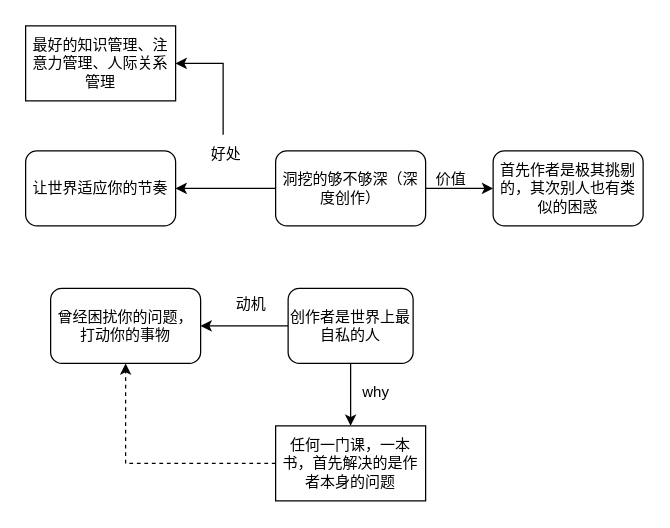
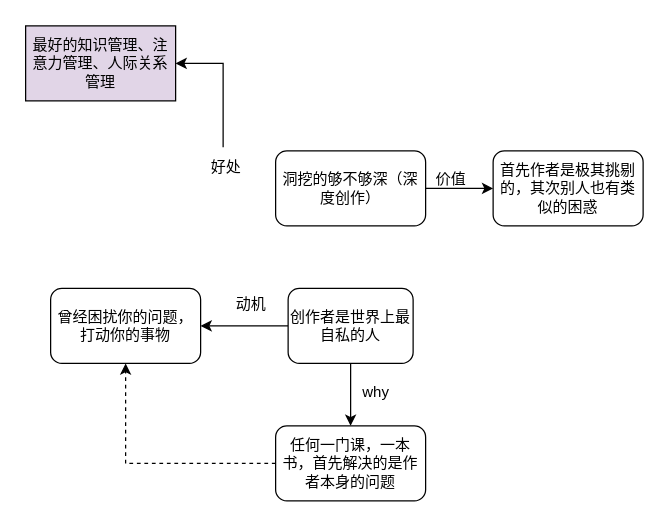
- <mxCell id="14" value="最好的知识管理、注意力管理、人际关系管理" style="whiteSpace=wrap;html=1;" vertex="1" parent="1"><mxGeometry x="20" y="20" width="120" height="60" as="geometry" /></mxCell>
+ <mxCell id="14" value="最好的知识管理、注意力管理、人际关系管理" style="whiteSpace=wrap;html=1;fillColor=#e1d5e7;" vertex="1" parent="1"><mxGeometry x="20" y="20" width="120" height="60" as="geometry" /></mxCell>
- <mxCell id="13" value="好处" style="text;html=1;align=center;verticalAlign=middle;resizable=0;points=[];autosize=1;strokeColor=none;fillColor=none;" vertex="1" parent="1"><mxGeometry x="155" y="108" width="50" height="30" as="geometry" /></mxCell>
+ <mxCell id="13" value="好处" style="text;html=1;align=center;verticalAlign=middle;resizable=0;points=[];autosize=1;strokeColor=none;fillColor=none;" vertex="1" parent="1"><mxGeometry x="155" y="118" width="50" height="30" as="geometry" /></mxCell>
- <mxCell id="11" value="让世界适应你的节奏" style="whiteSpace=wrap;html=1;rounded=1;" vertex="1" parent="1"><mxGeometry x="20" y="120" width="120" height="60" as="geometry" /></mxCell>
- <mxCell id="8" value="" style="edgeStyle=orthogonalEdgeStyle;rounded=0;orthogonalLoop=1;jettySize=auto;html=1;" edge="1" parent="1" source="10" target="11"><mxGeometry relative="1" as="geometry" /></mxCell>
- <mxCell id="6" value="任何一门课，一本书，首先解决的是作者本身的问题" style="whiteSpace=wrap;html=1;rounded=0;" vertex="1" parent="1"><mxGeometry x="220" y="340" width="120" height="60" as="geometry" /></mxCell>
+ <mxCell id="6" value="任何一门课，一本书，首先解决的是作者本身的问题" style="whiteSpace=wrap;html=1;rounded=1;" vertex="1" parent="1"><mxGeometry x="220" y="340" width="120" height="60" as="geometry" /></mxCell>
